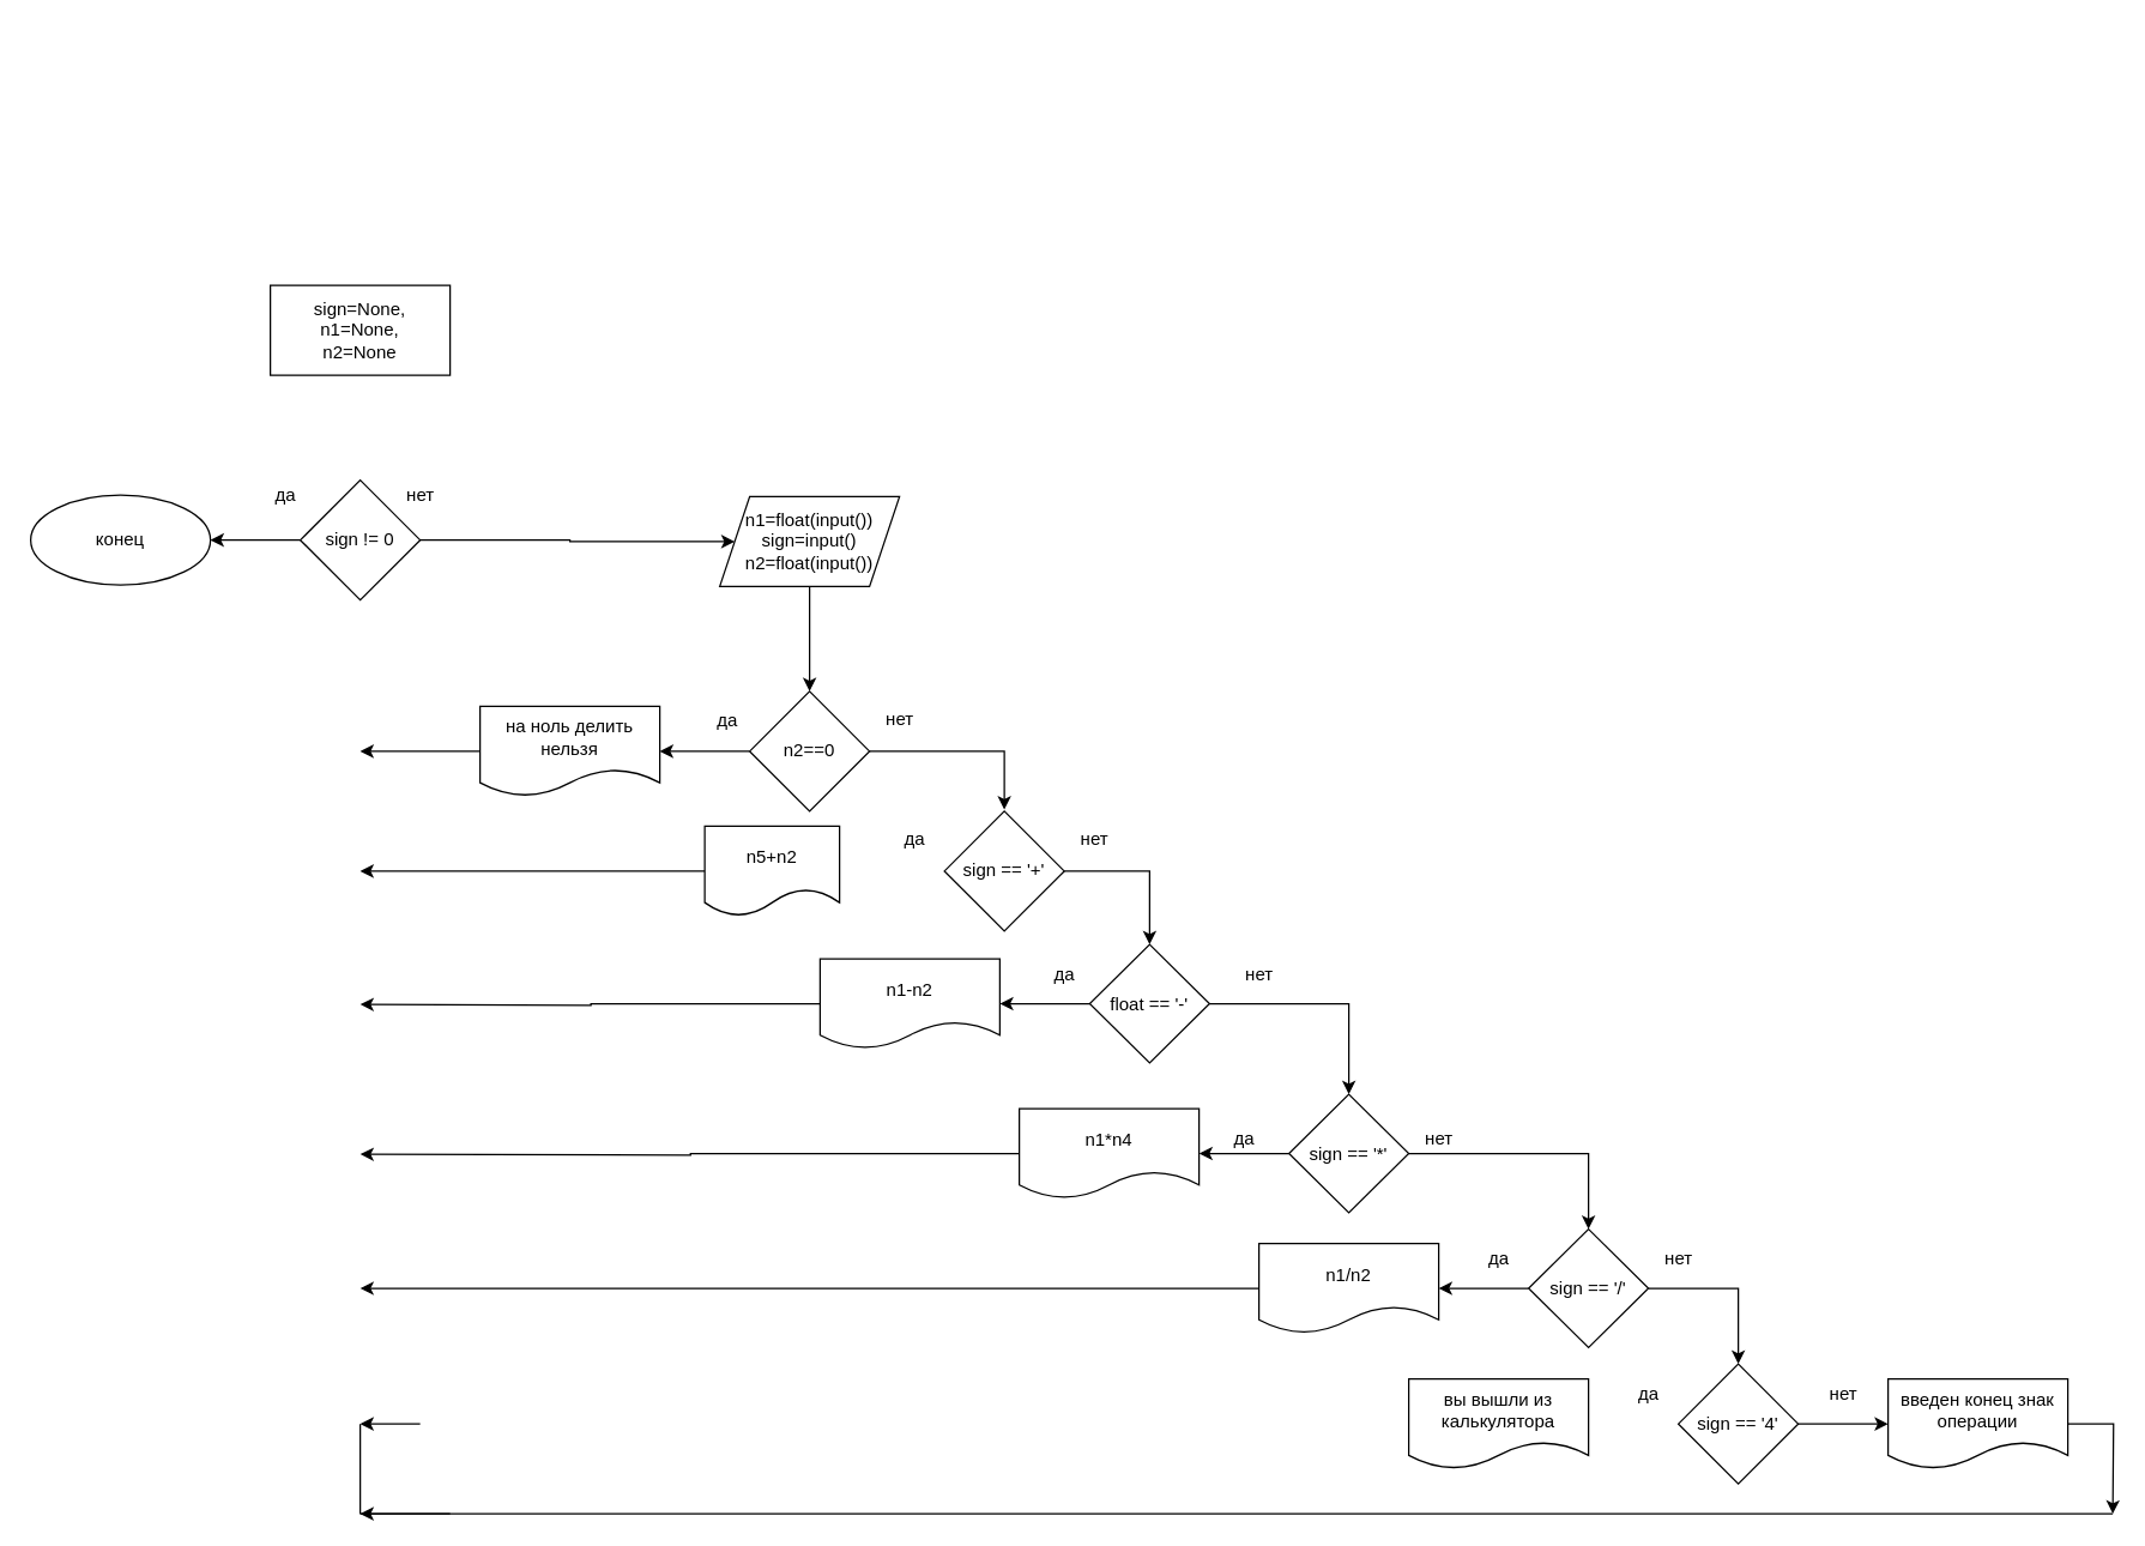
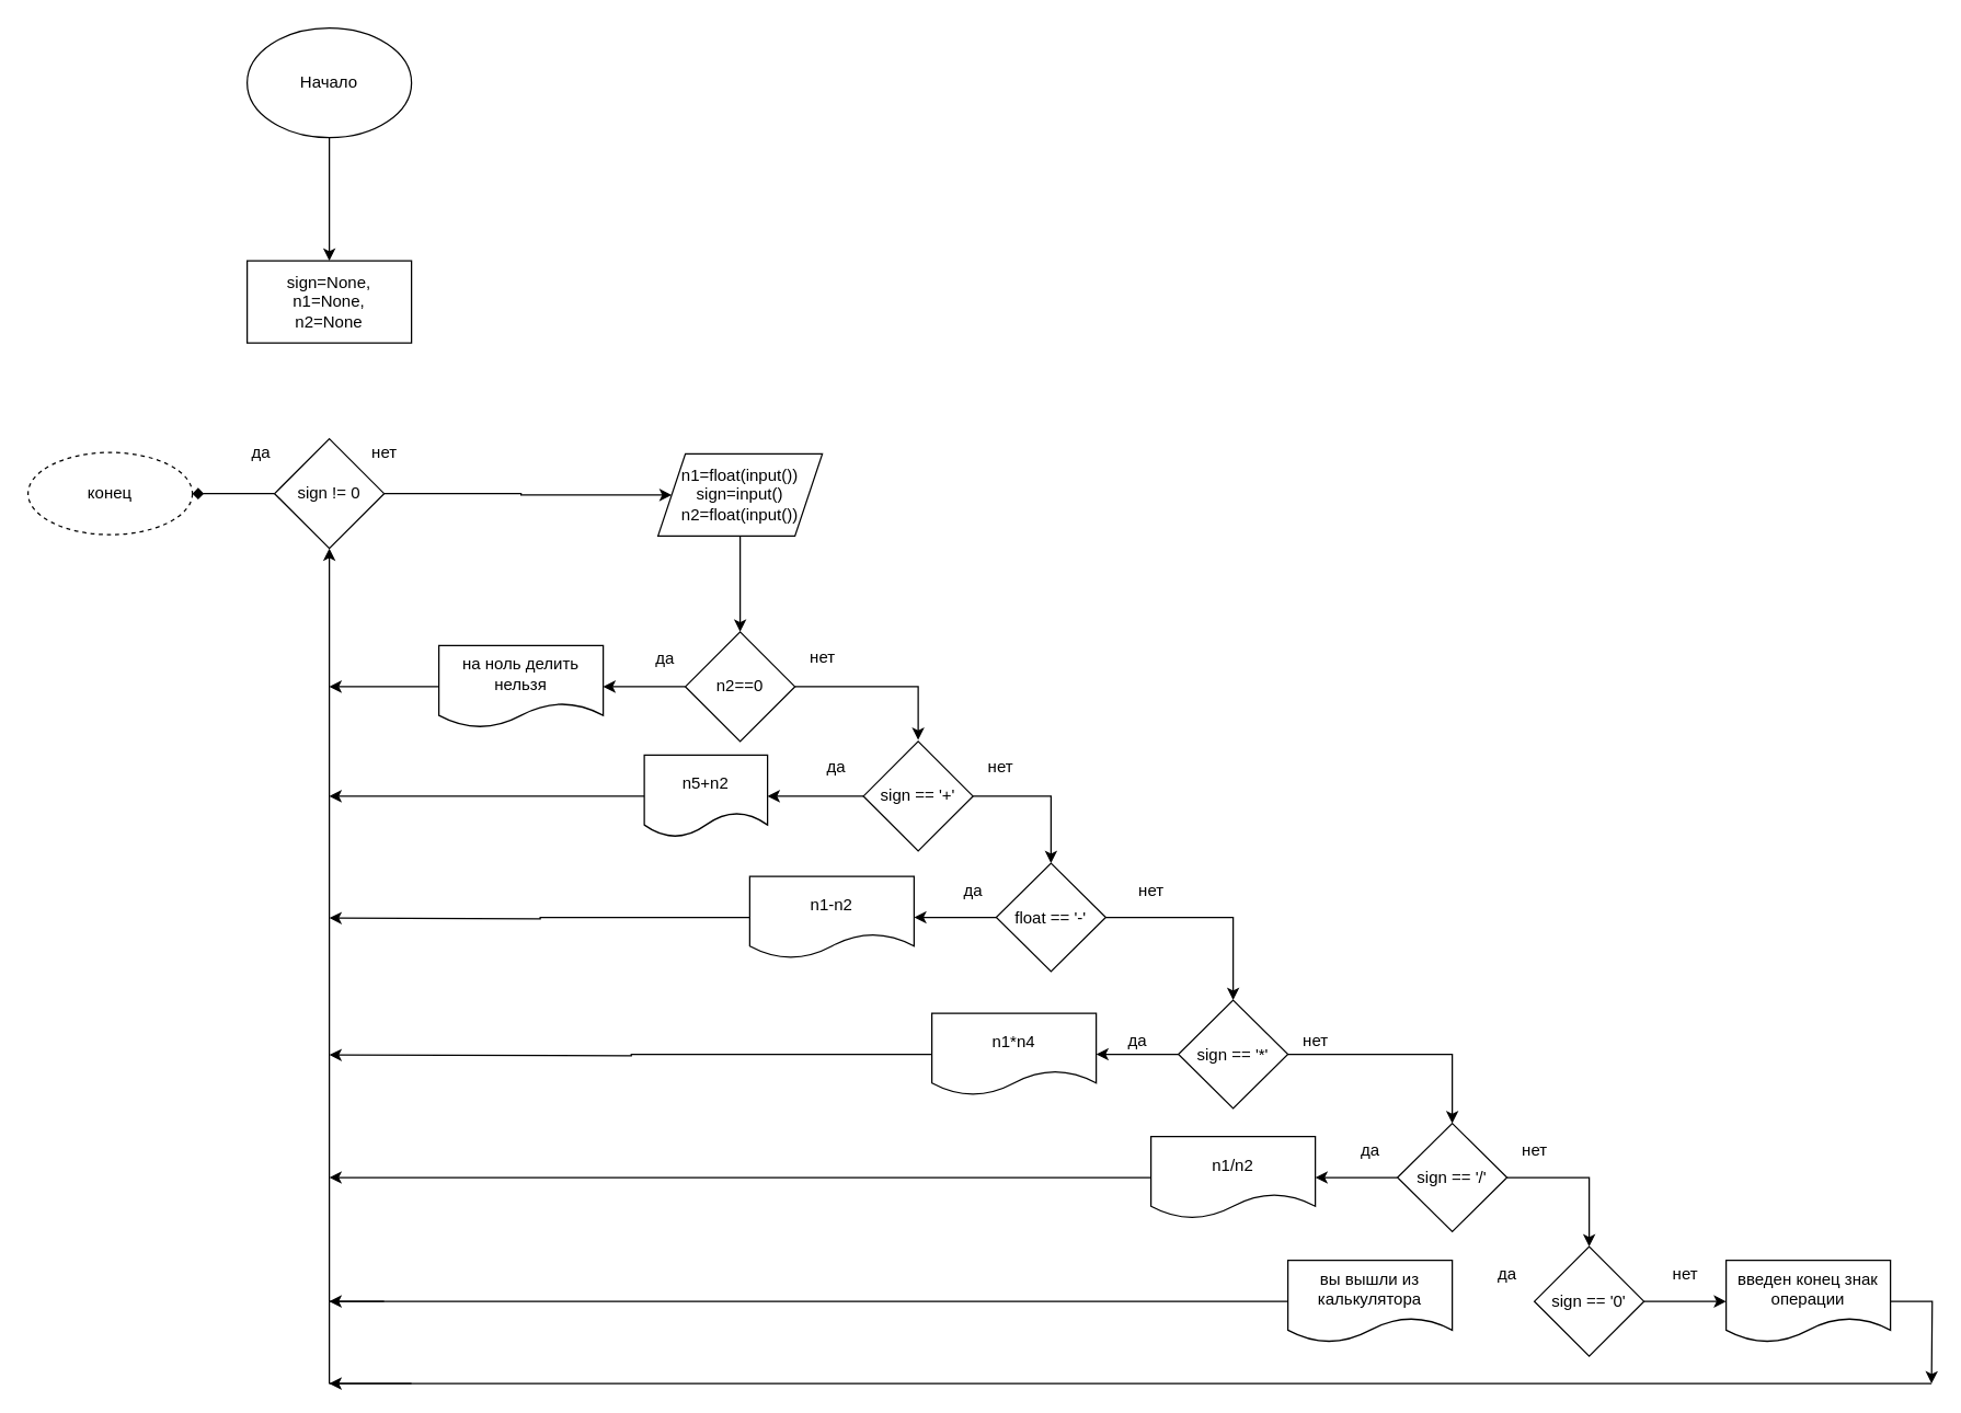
+ <mxCell id="3" value="Начало" style="ellipse;whiteSpace=wrap;html=1;" vertex="1" parent="1"><mxGeometry x="180" y="20" width="120" height="80" as="geometry" /></mxCell>
+ <mxCell id="2" value="" style="edgeStyle=orthogonalEdgeStyle;rounded=0;orthogonalLoop=1;jettySize=auto;html=1;" edge="1" parent="1" source="3" target="4"><mxGeometry relative="1" as="geometry" /></mxCell>
- <mxCell id="59" value="конец" style="ellipse;whiteSpace=wrap;html=1;" vertex="1" parent="1"><mxGeometry x="20" y="330" width="120" height="60" as="geometry" /></mxCell>
+ <mxCell id="59" value="конец" style="ellipse;whiteSpace=wrap;html=1;dashed=1;" vertex="1" parent="1"><mxGeometry x="20" y="330" width="120" height="60" as="geometry" /></mxCell>
- <mxCell id="6" value="" style="edgeStyle=orthogonalEdgeStyle;rounded=0;orthogonalLoop=1;jettySize=auto;html=1;" edge="1" parent="1" source="7" target="59"><mxGeometry relative="1" as="geometry" /></mxCell>
+ <mxCell id="6" value="" style="edgeStyle=orthogonalEdgeStyle;rounded=0;orthogonalLoop=1;jettySize=auto;html=1;endArrow=diamond;" edge="1" parent="1" source="7" target="59"><mxGeometry relative="1" as="geometry" /></mxCell>
+ <mxCell id="17" value="" style="endArrow=classic;html=1;rounded=0;exitX=0;exitY=0.5;exitDx=0;exitDy=0;" edge="1" parent="1" source="16" target="19"><mxGeometry width="50" height="50" relative="1" as="geometry"><mxPoint x="370" y="770" as="sourcePoint" /><mxPoint x="580" y="570" as="targetPoint" /></mxGeometry></mxCell>
+ <mxCell id="37" style="edgeStyle=orthogonalEdgeStyle;rounded=0;orthogonalLoop=1;jettySize=auto;html=1;entryX=0.5;entryY=1;entryDx=0;entryDy=0;" edge="1" parent="1" source="38" target="7"><mxGeometry relative="1" as="geometry" /></mxCell>
- <mxCell id="36" value="sign == '4'" style="rhombus;whiteSpace=wrap;html=1;" vertex="1" parent="1"><mxGeometry x="1120" y="910" width="80" height="80" as="geometry" /></mxCell>
+ <mxCell id="36" value="sign == '0'" style="rhombus;whiteSpace=wrap;html=1;" vertex="1" parent="1"><mxGeometry x="1120" y="910" width="80" height="80" as="geometry" /></mxCell>
